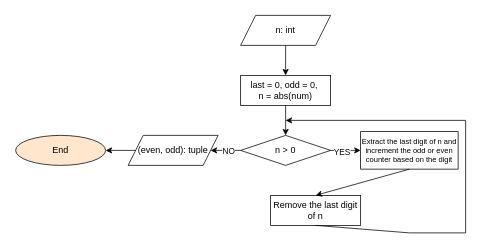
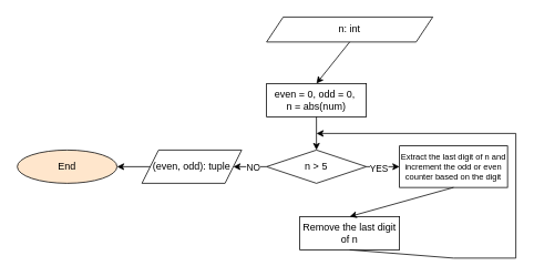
- <mxCell id="2" value="&lt;div&gt;n: int&lt;/div&gt;" style="shape=parallelogram;perimeter=parallelogramPerimeter;whiteSpace=wrap;html=1;fixedSize=1;" vertex="1" parent="1"><mxGeometry x="320" y="20" width="120" height="40" as="geometry" /></mxCell>
+ <mxCell id="2" value="&lt;div&gt;n: int&lt;/div&gt;" style="shape=parallelogram;perimeter=parallelogramPerimeter;whiteSpace=wrap;html=1;fixedSize=1;" vertex="1" parent="1"><mxGeometry x="320" y="20" width="200" height="30" as="geometry" /></mxCell>
- <mxCell id="5" value="last = 0, odd = 0,&amp;nbsp;&lt;div&gt;n = abs(num)&lt;/div&gt;" style="rounded=0;whiteSpace=wrap;html=1;" vertex="1" parent="1"><mxGeometry x="320" y="100" width="120" height="40" as="geometry" /></mxCell>
+ <mxCell id="5" value="even = 0, odd = 0,&amp;nbsp;&lt;div&gt;n = abs(num)&lt;/div&gt;" style="rounded=0;whiteSpace=wrap;html=1;" vertex="1" parent="1"><mxGeometry x="320" y="100" width="120" height="40" as="geometry" /></mxCell>
- <mxCell id="6" value="n &amp;gt; 0" style="rhombus;whiteSpace=wrap;html=1;" vertex="1" parent="1"><mxGeometry x="320" y="180" width="120" height="40" as="geometry" /></mxCell>
+ <mxCell id="6" value="n &amp;gt; 5" style="rhombus;whiteSpace=wrap;html=1;" vertex="1" parent="1"><mxGeometry x="320" y="180" width="120" height="40" as="geometry" /></mxCell>
